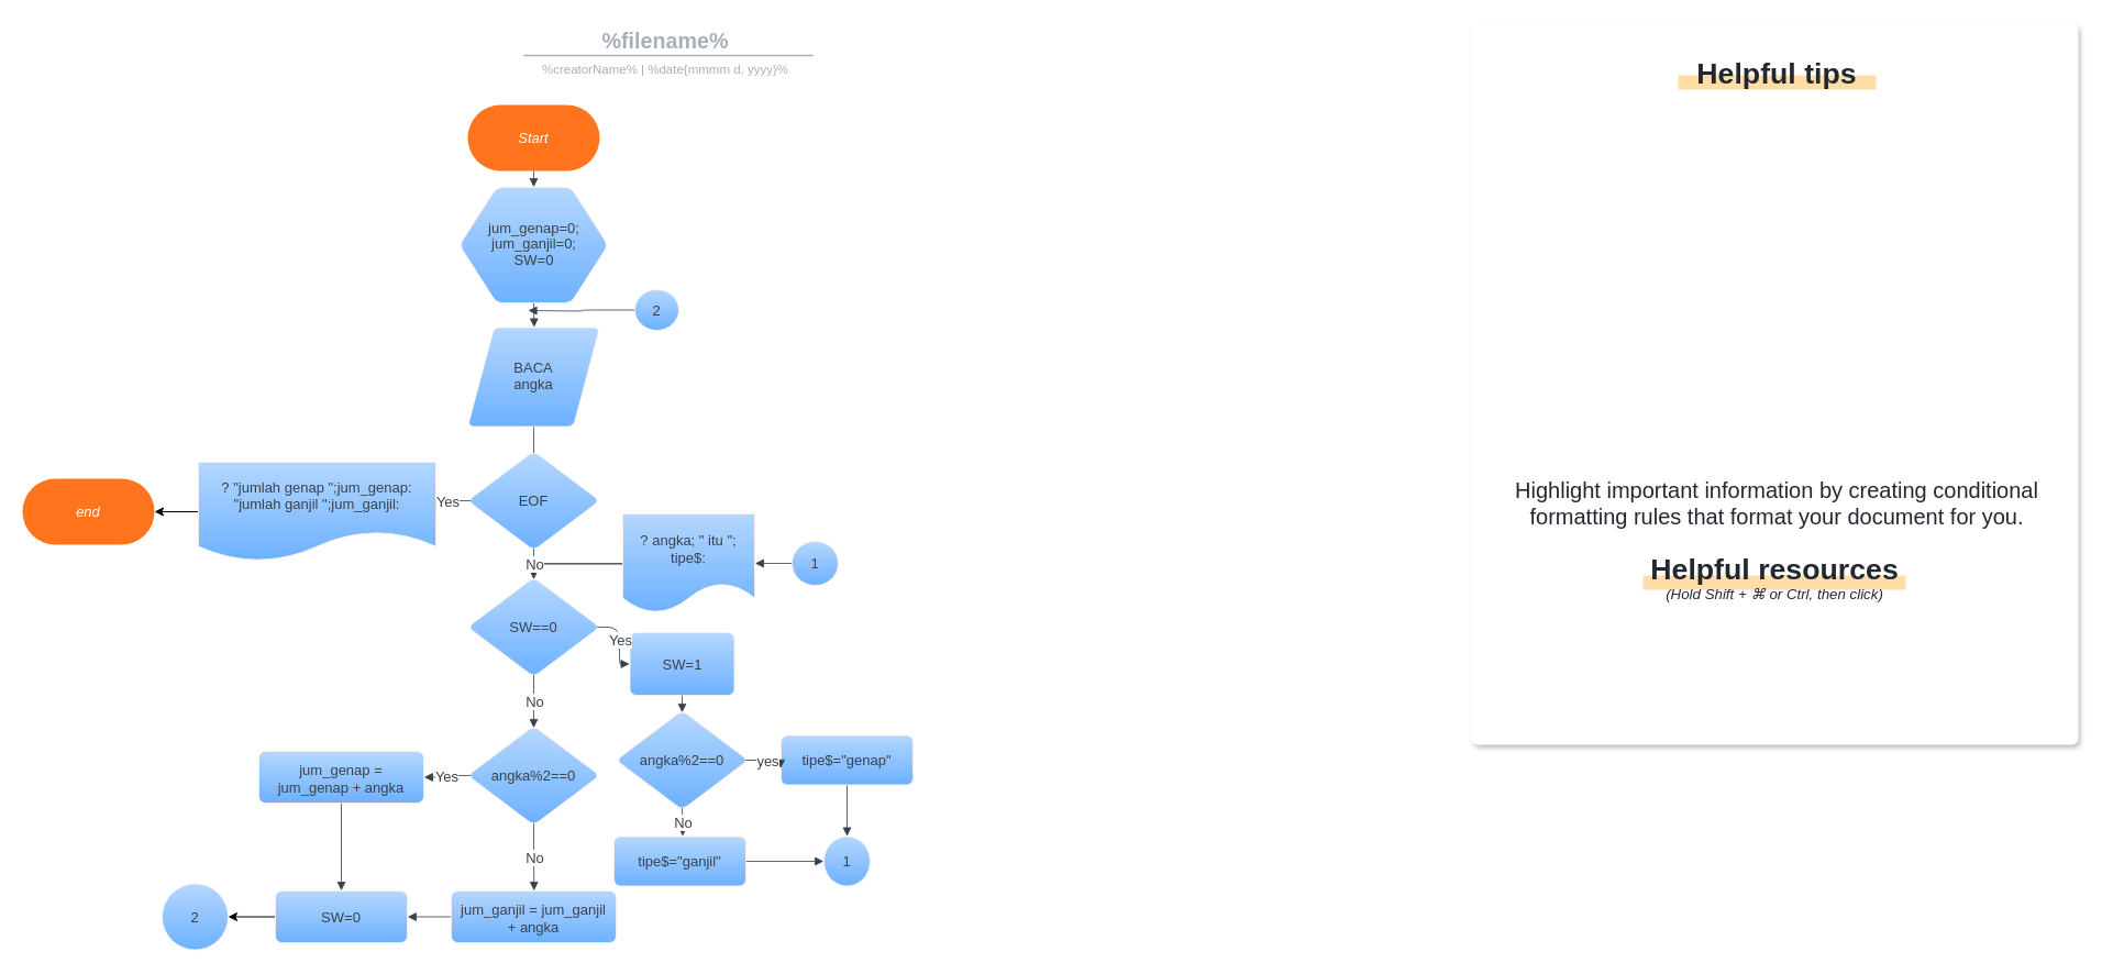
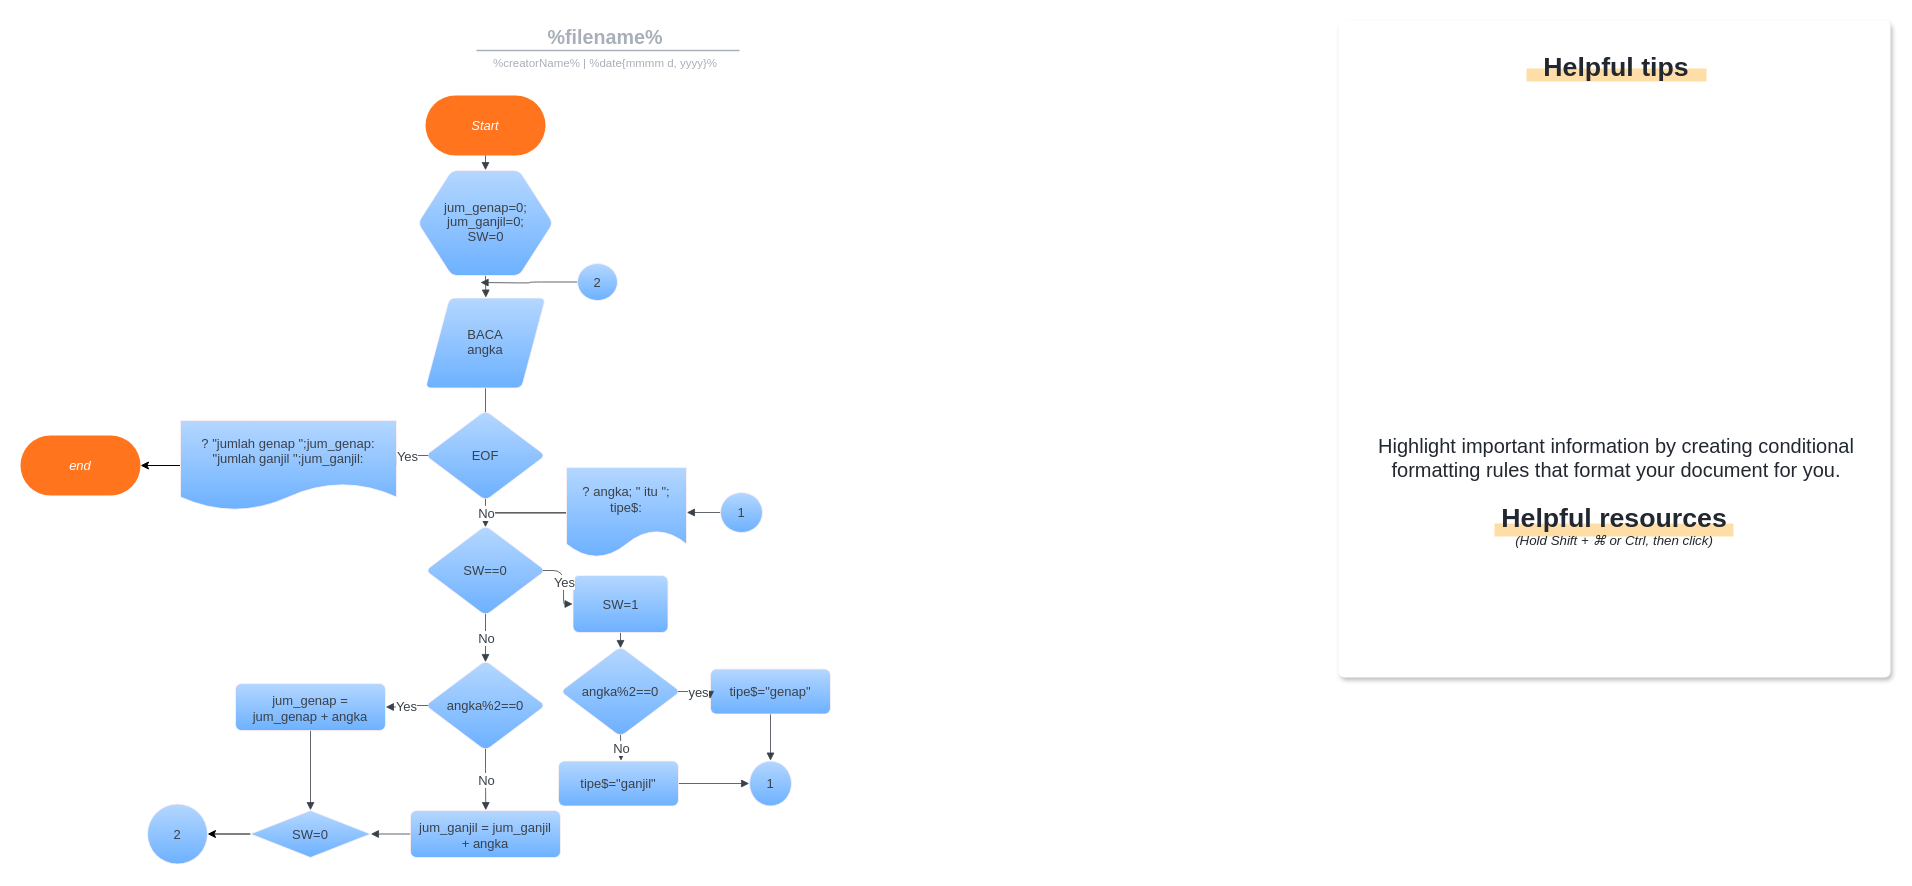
- <mxCell id="53" value="SW=0" style="html=1;overflow=block;blockSpacing=1;whiteSpace=wrap;fontSize=13;fontColor=#3a414a;align=center;spacing=9;strokeColor=#fff0f0;strokeOpacity=100;rounded=1;absoluteArcSize=1;arcSize=12;fillColor=#b4d7ff;gradientColor=#6db1ff;strokeWidth=0.8;" vertex="1" parent="1"><mxGeometry x="250" y="810" width="120" height="47" as="geometry" /></mxCell>
+ <mxCell id="53" value="SW=0" style="rhombus;html=1;overflow=block;blockSpacing=1;whiteSpace=wrap;fontSize=13;fontColor=#3a414a;align=center;spacing=9;strokeColor=#fff0f0;strokeOpacity=100;absoluteArcSize=1;arcSize=12;fillColor=#b4d7ff;gradientColor=#6db1ff;strokeWidth=0.8;" vertex="1" parent="1"><mxGeometry x="250" y="810" width="120" height="47" as="geometry" /></mxCell>
